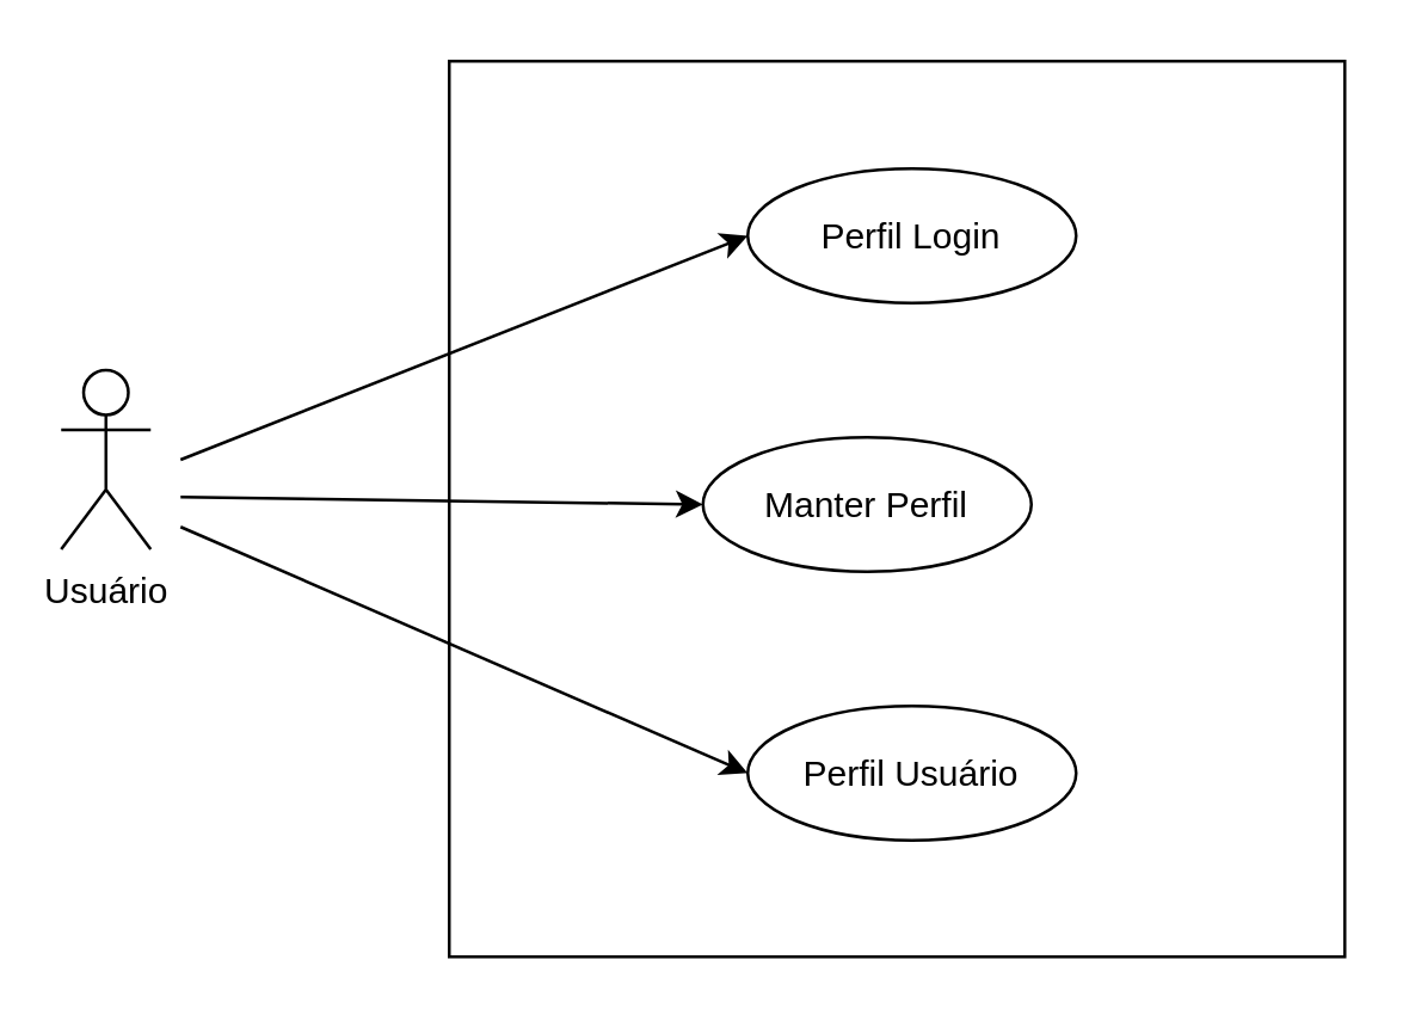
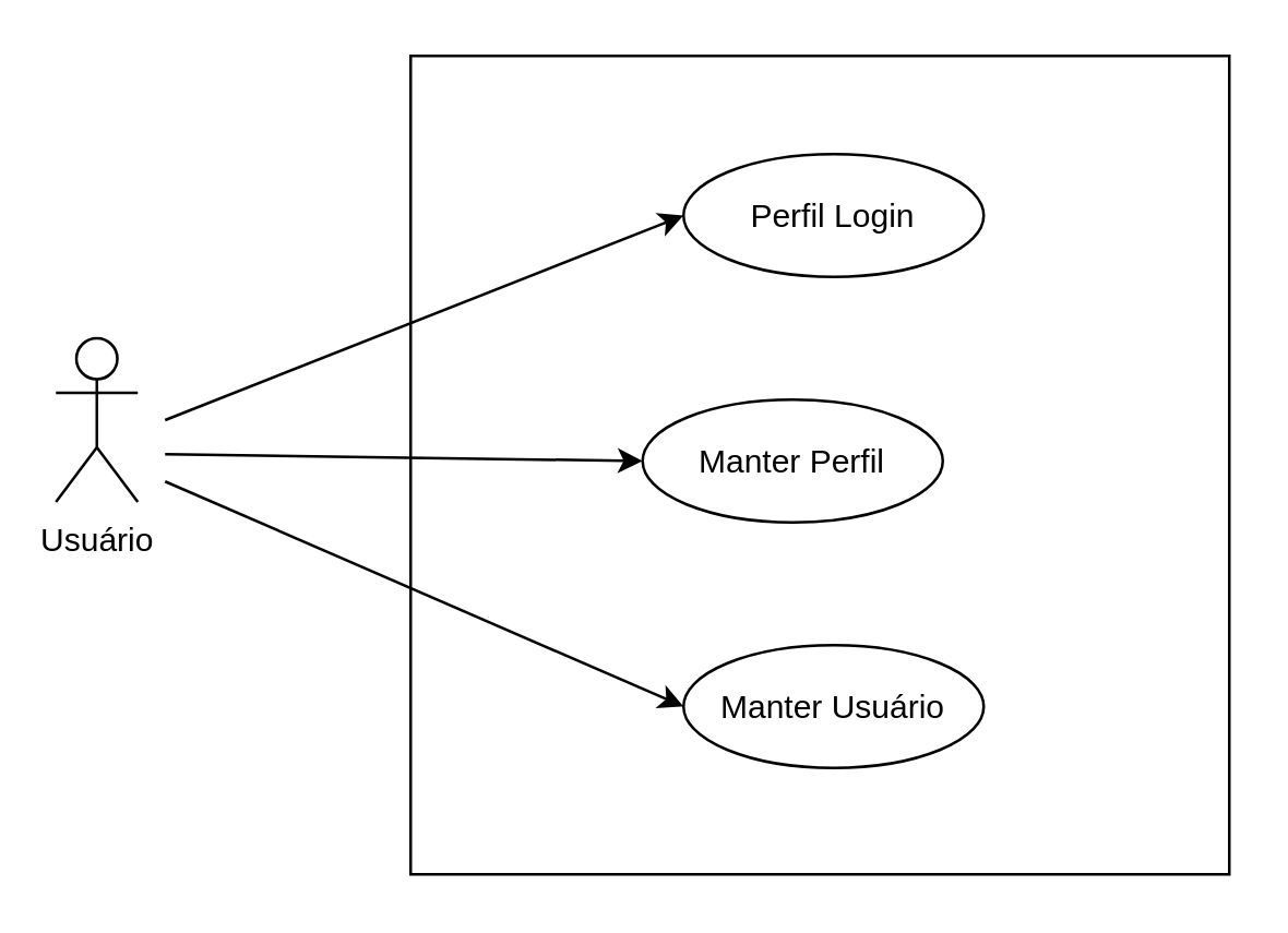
- <mxCell id="6" value="Perfil Usuário" style="ellipse;whiteSpace=wrap;html=1;" parent="1" vertex="1"><mxGeometry x="250" y="236" width="110" height="45" as="geometry" /></mxCell>
+ <mxCell id="6" value="Manter Usuário" style="ellipse;whiteSpace=wrap;html=1;" parent="1" vertex="1"><mxGeometry x="250" y="236" width="110" height="45" as="geometry" /></mxCell>
